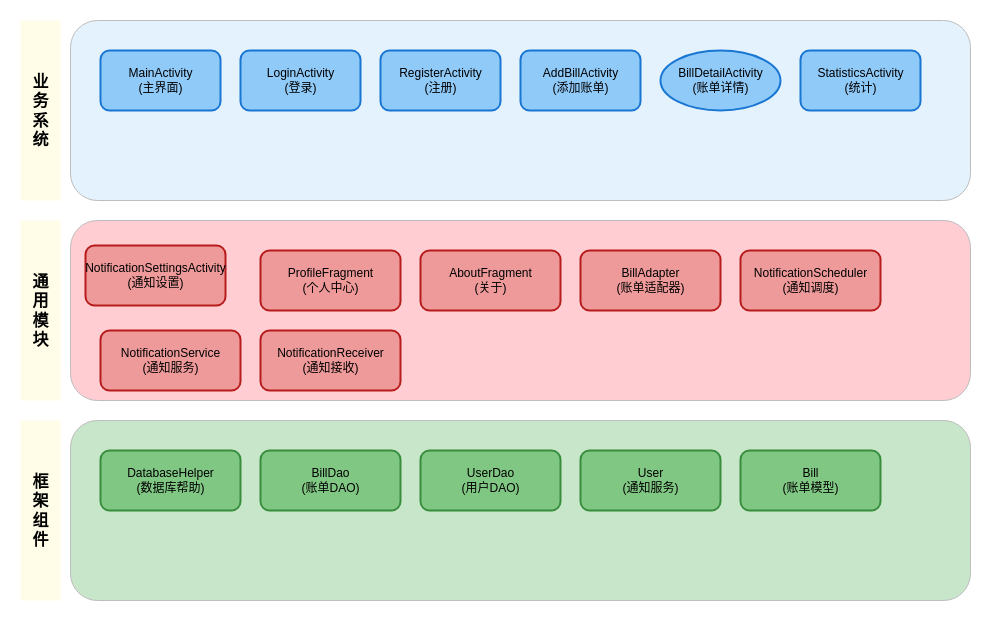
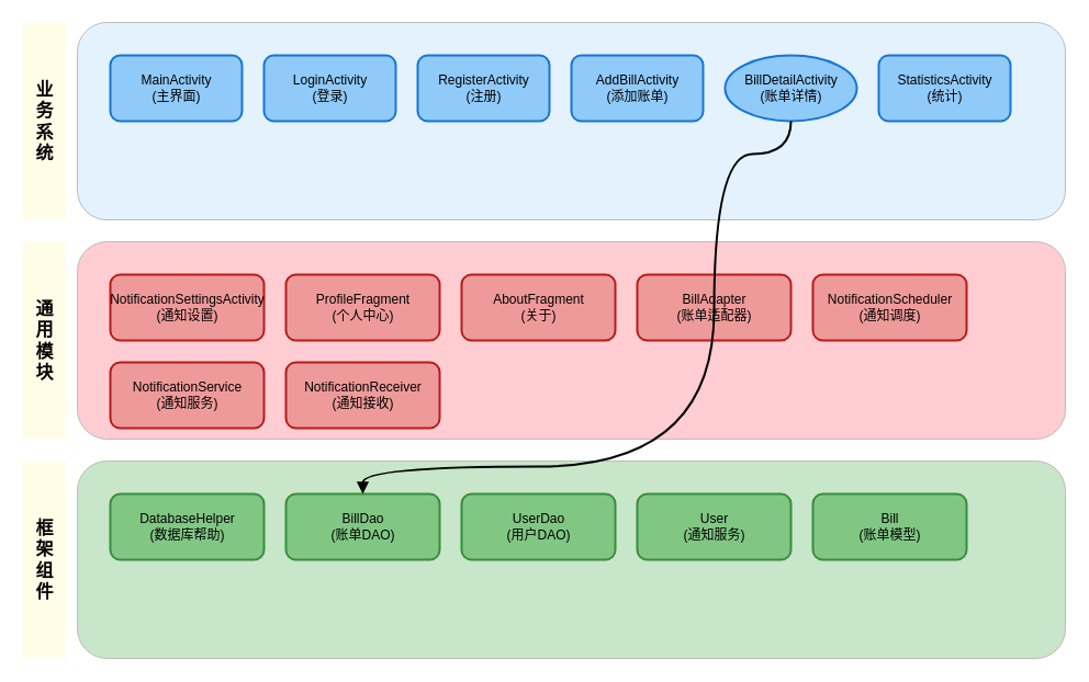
- <mxCell id="12" value="NotificationSettingsActivity&lt;br/&gt;(通知设置)" style="rounded=1;strokeWidth=2;fillColor=#ef9a9a;strokeColor=#b71c1c;html=1;fontSize=12;" vertex="1" parent="11"><mxGeometry x="15" y="25" width="140" height="60" as="geometry" /></mxCell>
+ <mxCell id="12" value="NotificationSettingsActivity&lt;br/&gt;(通知设置)" style="rounded=1;strokeWidth=2;fillColor=#ef9a9a;strokeColor=#b71c1c;html=1;fontSize=12;" vertex="1" parent="11"><mxGeometry x="30" y="30" width="140" height="60" as="geometry" /></mxCell>
+ <mxCell id="26" style="edgeStyle=orthogonalEdgeStyle;rounded=1;curved=1;html=1;endArrow=block;endFill=1;strokeWidth=2;" parent="1" source="8" target="22" edge="1"><mxGeometry relative="1" as="geometry"><Array as="points"><mxPoint x="650" y="140" /><mxPoint x="410" y="425" /></Array></mxGeometry></mxCell>
